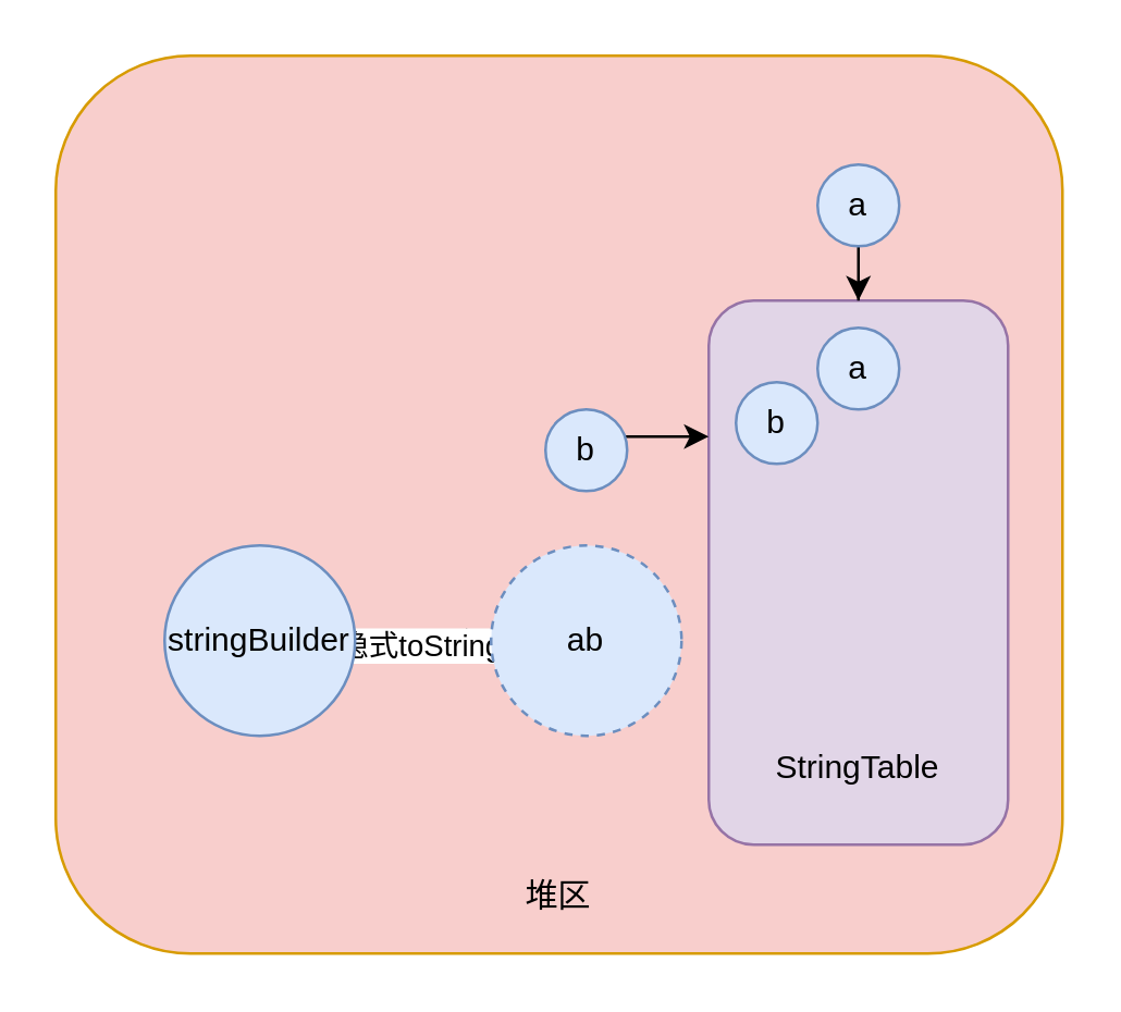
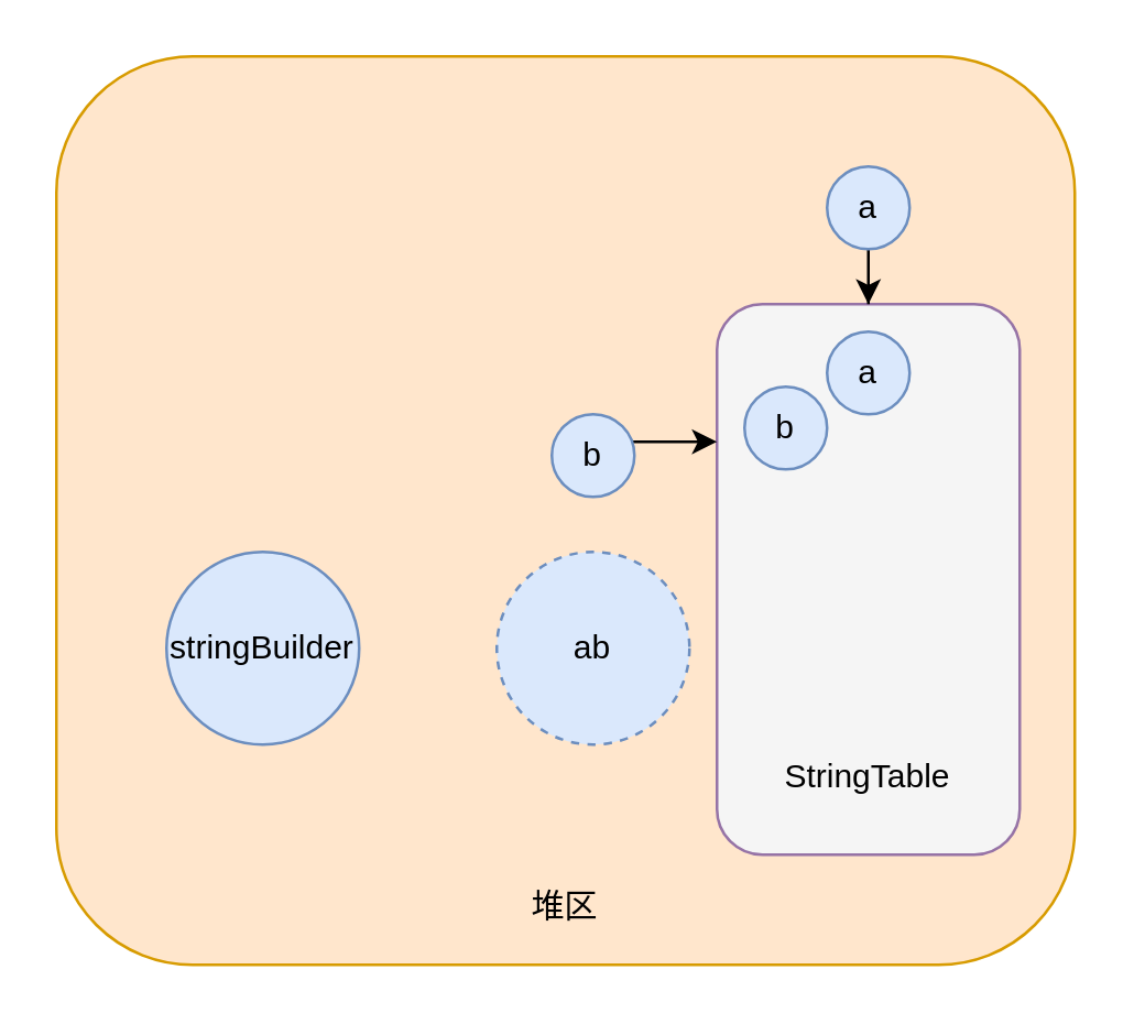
- <mxCell id="2" value="&lt;br&gt;&lt;br&gt;&lt;br&gt;&lt;br&gt;&lt;br&gt;&lt;br&gt;&lt;br&gt;&lt;br&gt;&lt;br&gt;&lt;br&gt;&lt;br&gt;&lt;br&gt;&lt;br&gt;&lt;br&gt;&lt;br&gt;&lt;br&gt;&lt;br&gt;&lt;br&gt;&lt;br&gt;&lt;br&gt;堆区" style="rounded=1;whiteSpace=wrap;html=1;fillColor=#f8cecc;strokeColor=#d79b00;" vertex="1" parent="1"><mxGeometry x="20" y="20" width="370" height="330" as="geometry" /></mxCell>
+ <mxCell id="2" value="&lt;br&gt;&lt;br&gt;&lt;br&gt;&lt;br&gt;&lt;br&gt;&lt;br&gt;&lt;br&gt;&lt;br&gt;&lt;br&gt;&lt;br&gt;&lt;br&gt;&lt;br&gt;&lt;br&gt;&lt;br&gt;&lt;br&gt;&lt;br&gt;&lt;br&gt;&lt;br&gt;&lt;br&gt;&lt;br&gt;堆区" style="rounded=1;whiteSpace=wrap;html=1;fillColor=#ffe6cc;strokeColor=#d79b00;" vertex="1" parent="1"><mxGeometry x="20" y="20" width="370" height="330" as="geometry" /></mxCell>
- <mxCell id="3" value="&lt;br&gt;&lt;br&gt;&lt;br&gt;&lt;br&gt;&lt;br&gt;&lt;br&gt;&lt;br&gt;&lt;br&gt;&lt;br&gt;&lt;br&gt;StringTable" style="rounded=1;whiteSpace=wrap;html=1;fillColor=#e1d5e7;strokeColor=#9673a6;" vertex="1" parent="1"><mxGeometry x="260" y="110" width="110" height="200" as="geometry" /></mxCell>
+ <mxCell id="3" value="&lt;br&gt;&lt;br&gt;&lt;br&gt;&lt;br&gt;&lt;br&gt;&lt;br&gt;&lt;br&gt;&lt;br&gt;&lt;br&gt;&lt;br&gt;StringTable" style="rounded=1;whiteSpace=wrap;html=1;fillColor=#f5f5f5;strokeColor=#9673a6;" vertex="1" parent="1"><mxGeometry x="260" y="110" width="110" height="200" as="geometry" /></mxCell>
- <mxCell id="10" style="edgeStyle=orthogonalEdgeStyle;rounded=0;orthogonalLoop=1;jettySize=auto;html=1;exitX=1;exitY=0.5;exitDx=0;exitDy=0;" edge="1" parent="1" source="12" target="13"><mxGeometry relative="1" as="geometry" /></mxCell>
- <mxCell id="11" value="隐式toString" style="edgeLabel;html=1;align=center;verticalAlign=middle;resizable=0;points=[];" vertex="1" connectable="0" parent="10"><mxGeometry x="-0.1" y="-1" relative="1" as="geometry"><mxPoint as="offset" /></mxGeometry></mxCell>
